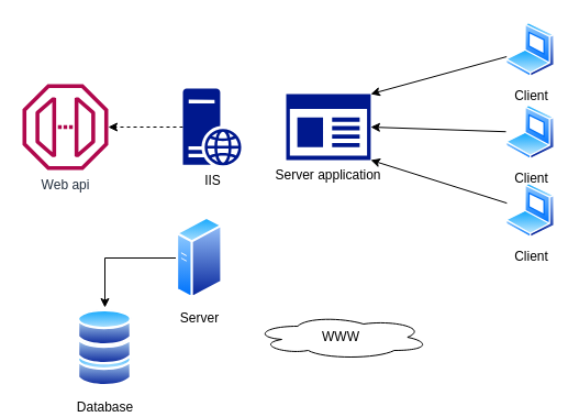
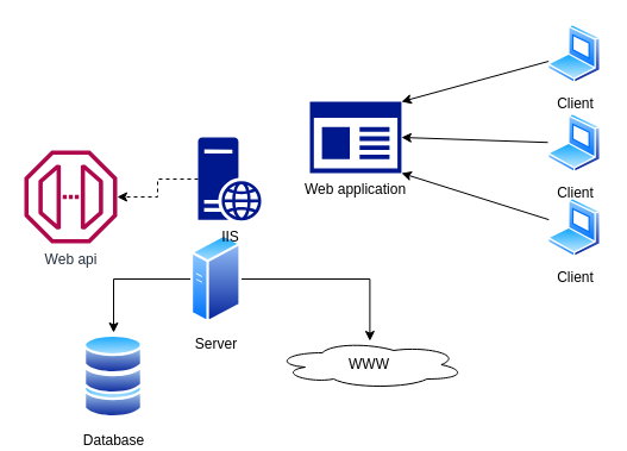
- <mxCell id="10" value="Web api" style="sketch=0;outlineConnect=0;fontColor=#232F3E;gradientColor=none;fillColor=#B0084D;strokeColor=none;dashed=0;verticalLabelPosition=bottom;verticalAlign=top;align=center;html=1;fontSize=12;fontStyle=0;aspect=fixed;pointerEvents=1;shape=mxgraph.aws4.endpoint;" parent="1" vertex="1"><mxGeometry x="20" y="76" width="78" height="78" as="geometry" /></mxCell>
+ <mxCell id="10" value="Web api" style="sketch=0;outlineConnect=0;fontColor=#232F3E;gradientColor=none;fillColor=#B0084D;strokeColor=none;dashed=0;verticalLabelPosition=bottom;verticalAlign=top;align=center;html=1;fontSize=12;fontStyle=0;aspect=fixed;pointerEvents=1;shape=mxgraph.aws4.endpoint;" parent="1" vertex="1"><mxGeometry x="20" y="126" width="78" height="78" as="geometry" /></mxCell>
- <mxCell id="9" value="IIS" style="sketch=0;aspect=fixed;pointerEvents=1;shadow=0;dashed=0;html=1;strokeColor=none;labelPosition=center;verticalLabelPosition=bottom;verticalAlign=top;align=center;fillColor=#00188D;shape=mxgraph.mscae.enterprise.web_server" parent="1" vertex="1"><mxGeometry x="166" y="80" width="53.2" height="70" as="geometry" /></mxCell>
+ <mxCell id="9" value="IIS" style="sketch=0;aspect=fixed;pointerEvents=1;shadow=0;dashed=0;html=1;strokeColor=none;labelPosition=center;verticalLabelPosition=bottom;verticalAlign=top;align=center;fillColor=#00188D;shape=mxgraph.mscae.enterprise.web_server" parent="1" vertex="1"><mxGeometry x="166" y="115" width="53.2" height="70" as="geometry" /></mxCell>
- <mxCell id="11" value="Server application&lt;br&gt;" style="sketch=0;aspect=fixed;pointerEvents=1;shadow=0;dashed=0;html=1;strokeColor=none;labelPosition=center;verticalLabelPosition=bottom;verticalAlign=top;align=center;fillColor=#00188D;shape=mxgraph.mscae.enterprise.app_generic" parent="1" vertex="1"><mxGeometry x="260" y="85" width="76.92" height="60" as="geometry" /></mxCell>
+ <mxCell id="11" value="Web application&lt;br&gt;" style="sketch=0;aspect=fixed;pointerEvents=1;shadow=0;dashed=0;html=1;strokeColor=none;labelPosition=center;verticalLabelPosition=bottom;verticalAlign=top;align=center;fillColor=#00188D;shape=mxgraph.mscae.enterprise.app_generic" parent="1" vertex="1"><mxGeometry x="260" y="85" width="76.92" height="60" as="geometry" /></mxCell>
+ <mxCell id="3" style="edgeStyle=orthogonalEdgeStyle;rounded=0;orthogonalLoop=1;jettySize=auto;html=1;" parent="1" source="4" target="12" edge="1"><mxGeometry relative="1" as="geometry"><mxPoint x="273.5" y="276" as="targetPoint" /></mxGeometry></mxCell>
